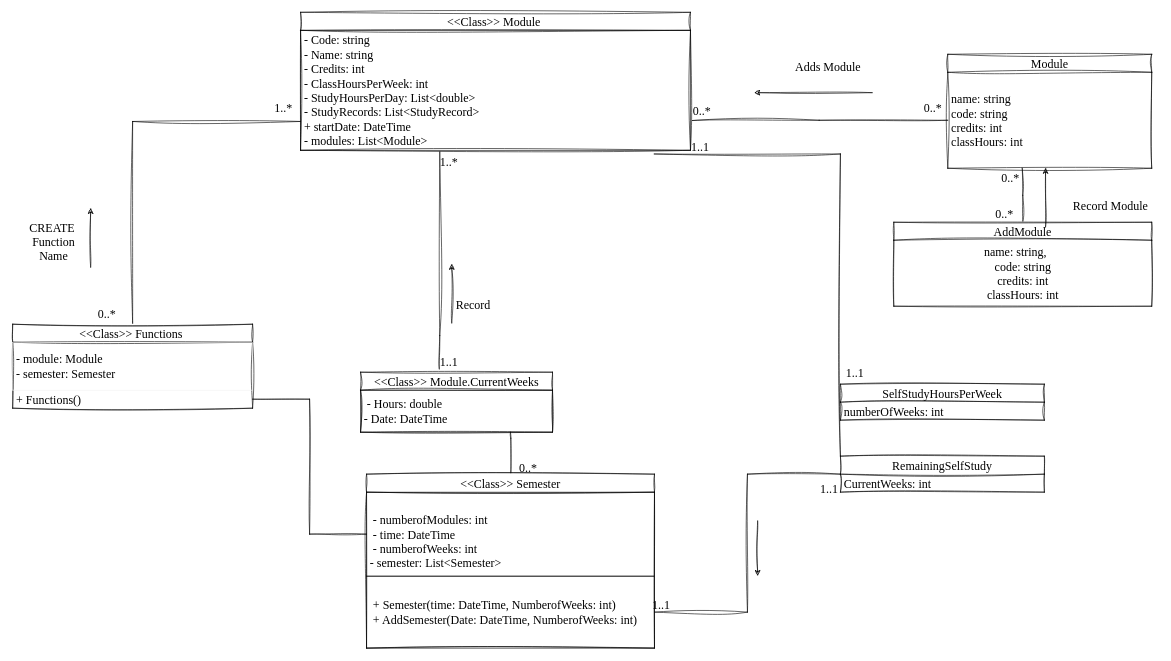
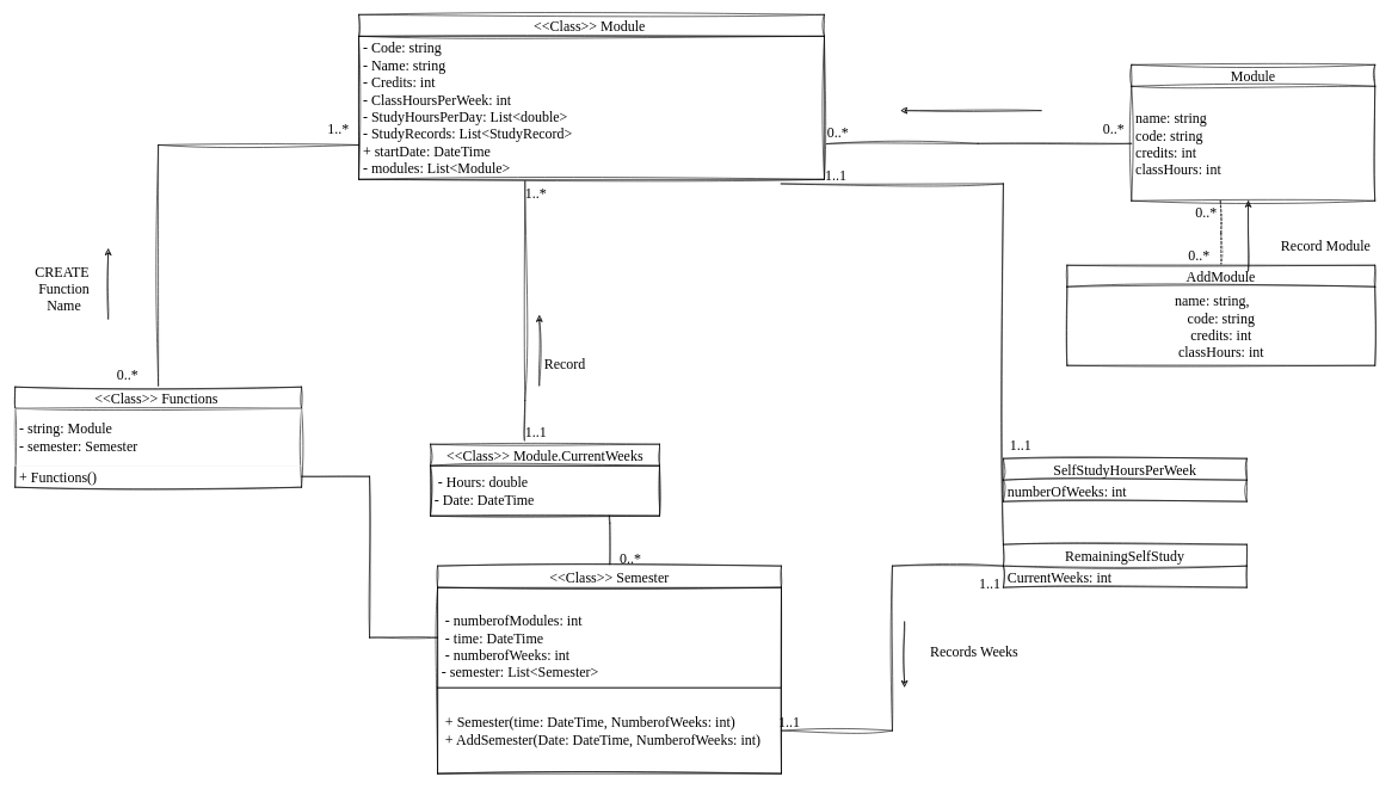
- <mxCell id="49" value="Adds Module" style="text;html=1;align=center;verticalAlign=middle;resizable=0;points=[];autosize=1;strokeColor=none;fillColor=none;fontSize=20;fontFamily=Architects Daughter;" vertex="1" parent="1"><mxGeometry x="1313" y="92" width="132" height="36" as="geometry" /></mxCell>
- <mxCell id="17" style="edgeStyle=orthogonalEdgeStyle;rounded=0;sketch=1;hachureGap=4;jiggle=2;curveFitting=1;orthogonalLoop=1;jettySize=auto;html=1;exitX=0.5;exitY=0;exitDx=0;exitDy=0;entryX=0.365;entryY=1;entryDx=0;entryDy=0;entryPerimeter=0;fontFamily=Architects Daughter;fontSource=https%3A%2F%2Ffonts.googleapis.com%2Fcss%3Ffamily%3DArchitects%2BDaughter;fontSize=16;endArrow=none;endFill=0;" edge="1" parent="1" source="18" target="16"><mxGeometry relative="1" as="geometry" /></mxCell>
+ <mxCell id="17" style="edgeStyle=orthogonalEdgeStyle;rounded=0;sketch=1;hachureGap=4;jiggle=2;curveFitting=1;orthogonalLoop=1;jettySize=auto;html=1;exitX=0.5;exitY=0;exitDx=0;exitDy=0;entryX=0.365;entryY=1;entryDx=0;entryDy=0;entryPerimeter=0;fontFamily=Architects Daughter;fontSource=https%3A%2F%2Ffonts.googleapis.com%2Fcss%3Ffamily%3DArchitects%2BDaughter;fontSize=16;endArrow=none;endFill=0;dashed=1;" edge="1" parent="1" source="18" target="16"><mxGeometry relative="1" as="geometry" /></mxCell>
- <mxCell id="4" value="- module: Module&lt;br&gt;- semester: Semester " style="text;strokeColor=#F0F0F0;fillColor=none;align=left;verticalAlign=middle;spacingLeft=4;spacingRight=4;overflow=hidden;points=[[0,0.5],[1,0.5]];portConstraint=eastwest;rotatable=0;whiteSpace=wrap;html=1;fontSize=20;fontFamily=Times New Roman;" parent="3" vertex="1"><mxGeometry y="30" width="400" height="80" as="geometry" /></mxCell>
+ <mxCell id="4" value="- string: Module&lt;br&gt;- semester: Semester " style="text;strokeColor=#F0F0F0;fillColor=none;align=left;verticalAlign=middle;spacingLeft=4;spacingRight=4;overflow=hidden;points=[[0,0.5],[1,0.5]];portConstraint=eastwest;rotatable=0;whiteSpace=wrap;html=1;fontSize=20;fontFamily=Times New Roman;" parent="3" vertex="1"><mxGeometry y="30" width="400" height="80" as="geometry" /></mxCell>
+ <mxCell id="46" value="Records Weeks" style="text;html=1;align=center;verticalAlign=middle;resizable=0;points=[];autosize=1;strokeColor=none;fillColor=none;fontSize=20;fontFamily=Architects Daughter;" vertex="1" parent="1"><mxGeometry x="1274" y="891" width="169" height="36" as="geometry" /></mxCell>
